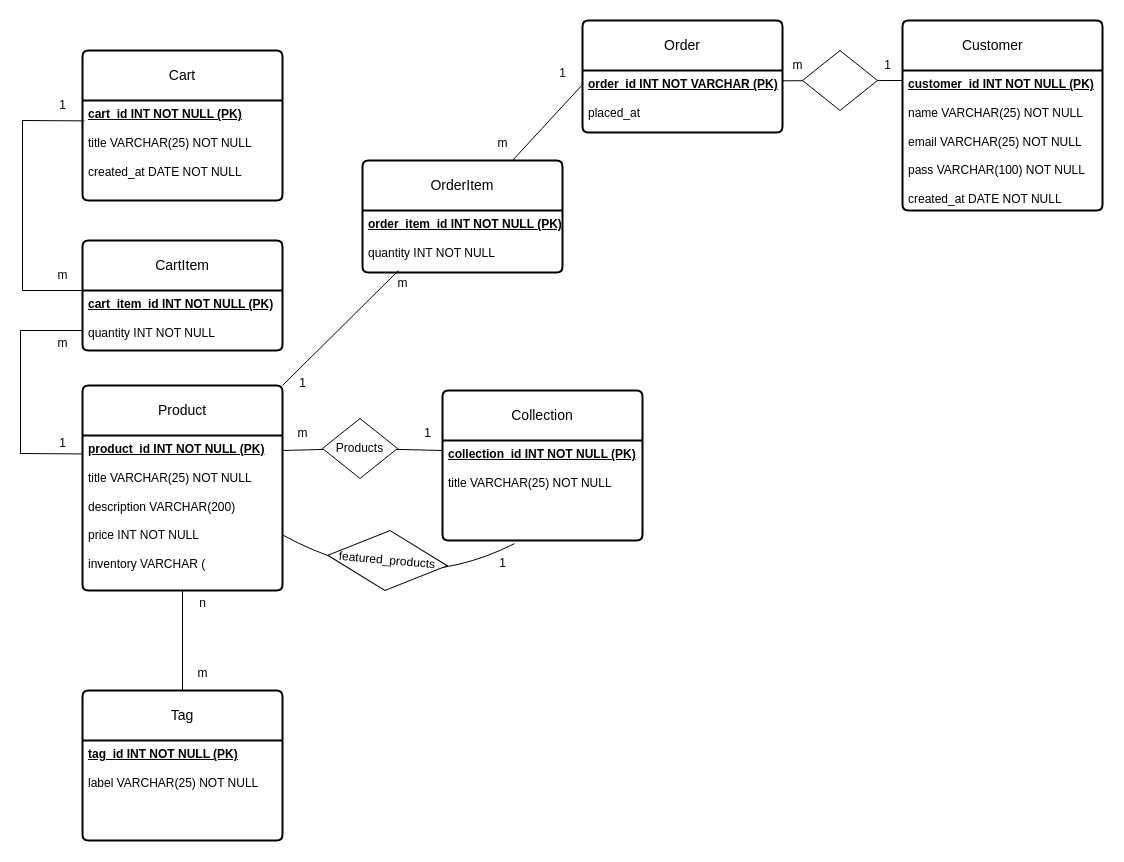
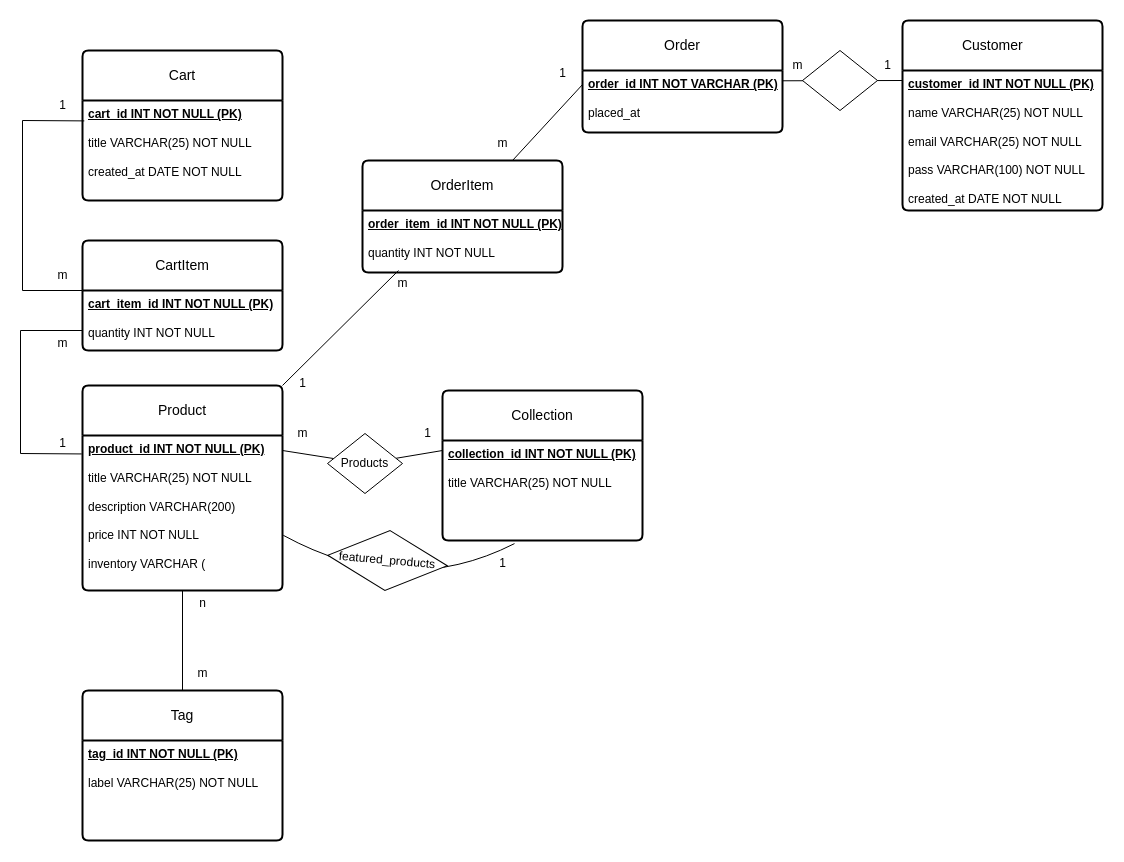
- <mxCell id="9" value="Products" style="shape=rhombus;perimeter=rhombusPerimeter;whiteSpace=wrap;html=1;align=center;shadow=0;" vertex="1" parent="1"><mxGeometry x="322" y="418" width="75" height="60" as="geometry" /></mxCell>
+ <mxCell id="9" value="Products" style="shape=rhombus;perimeter=rhombusPerimeter;whiteSpace=wrap;html=1;align=center;shadow=0;" vertex="1" parent="1"><mxGeometry x="327" y="433" width="75" height="60" as="geometry" /></mxCell>
